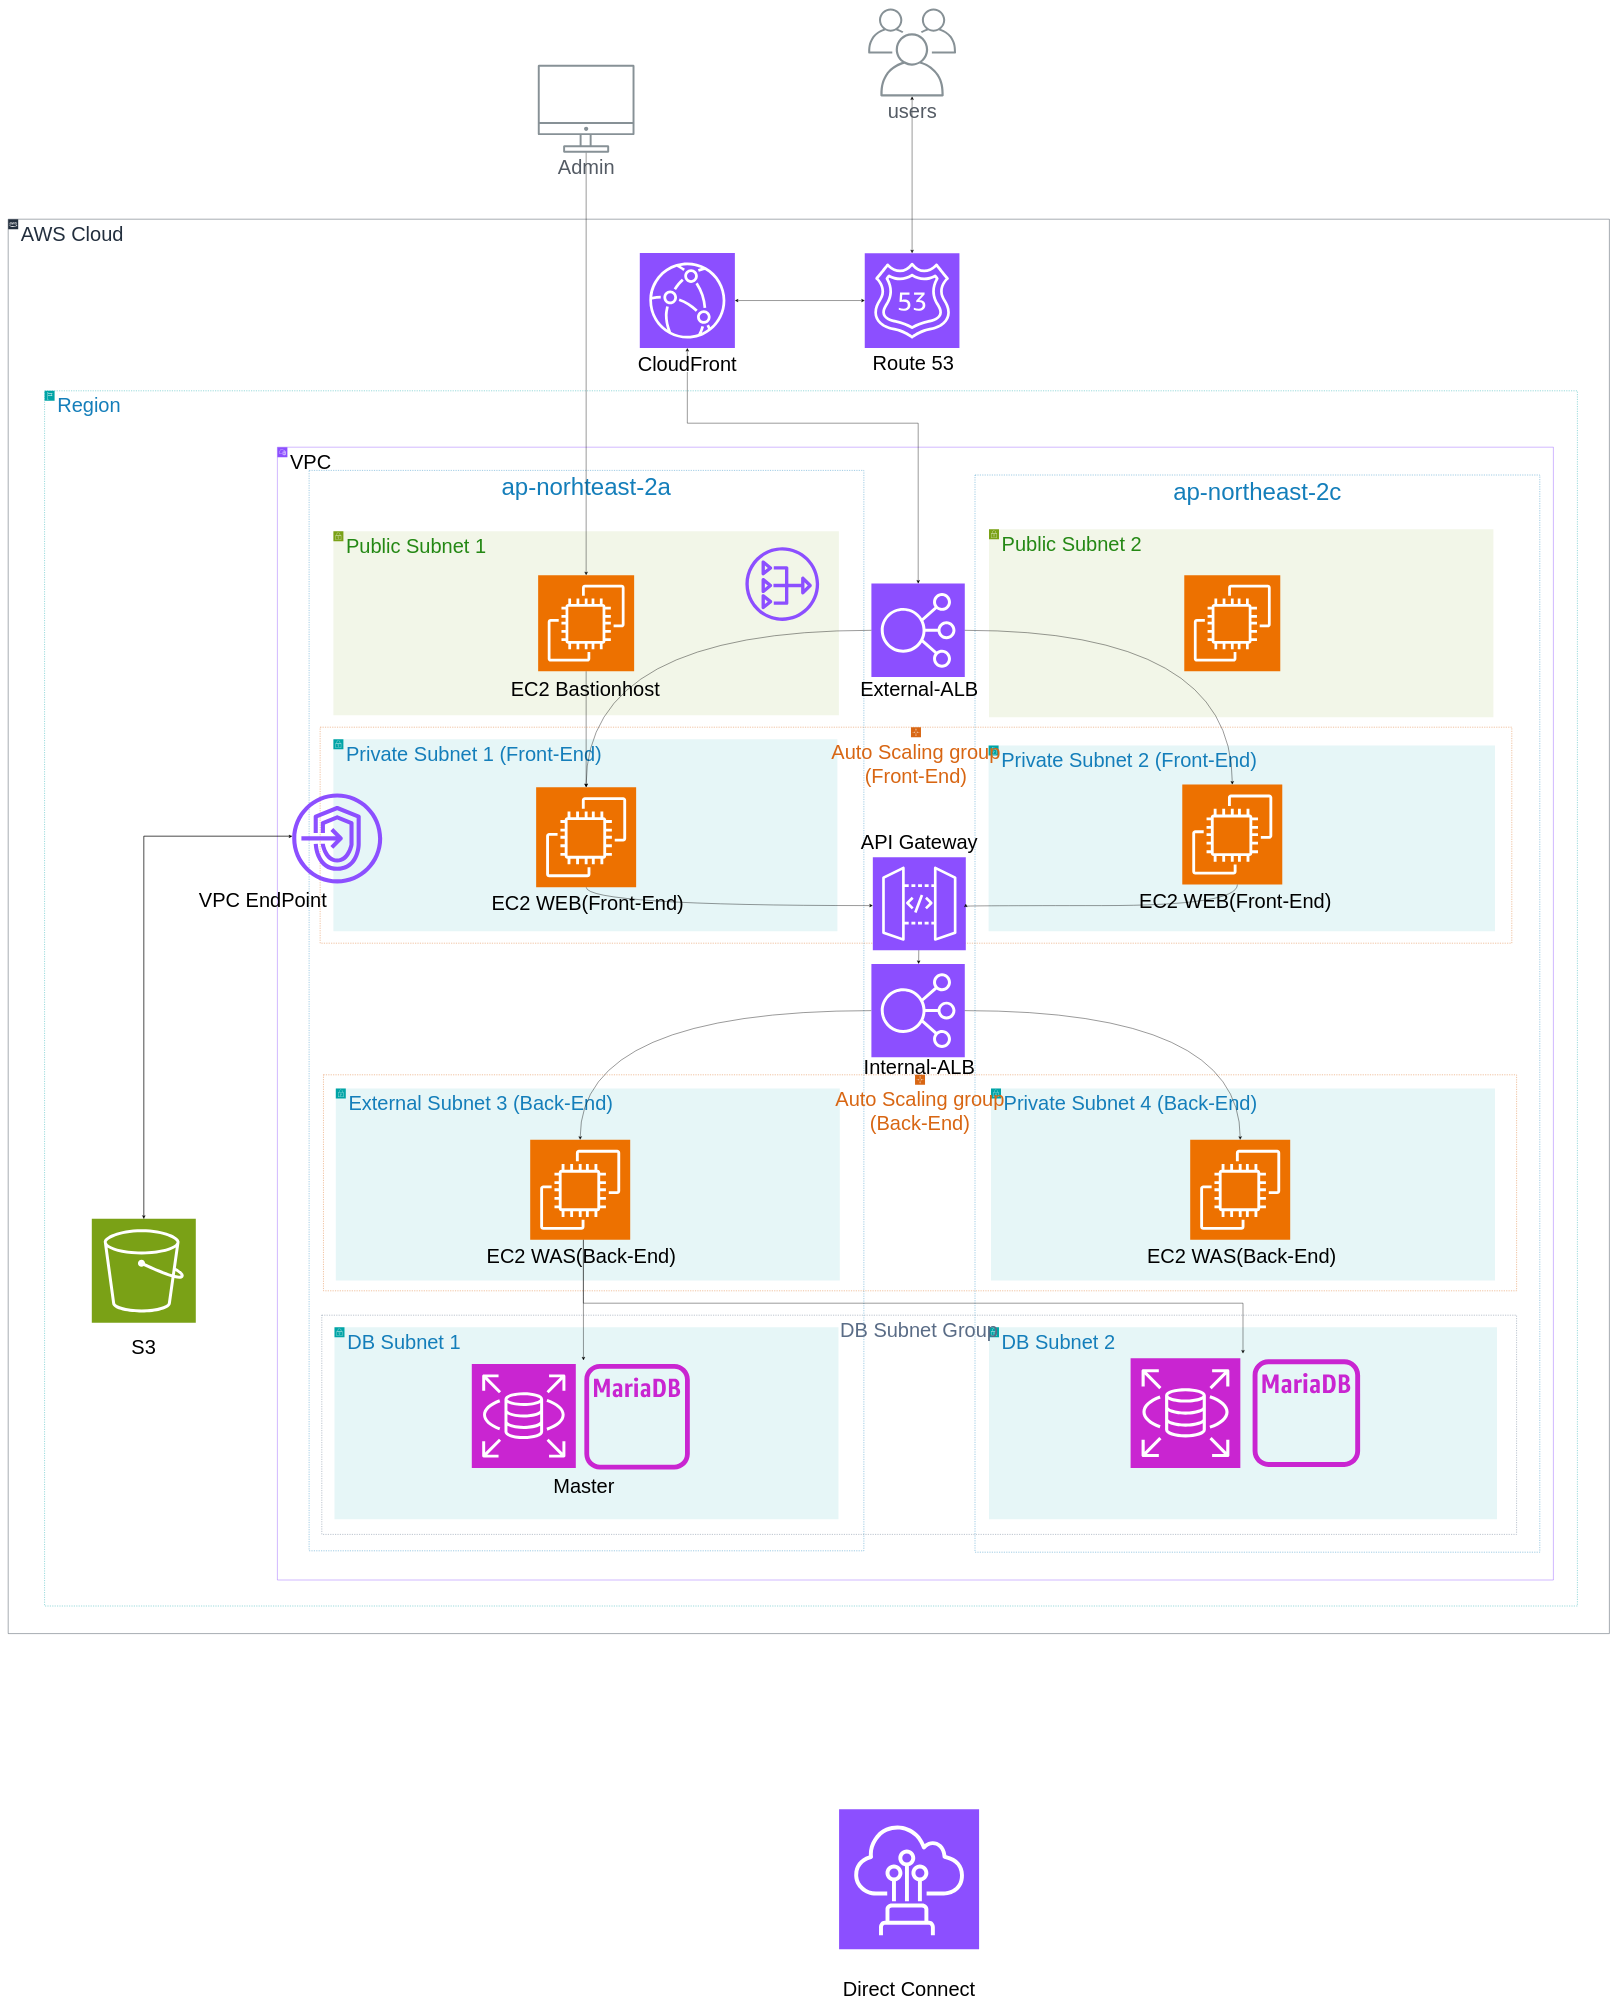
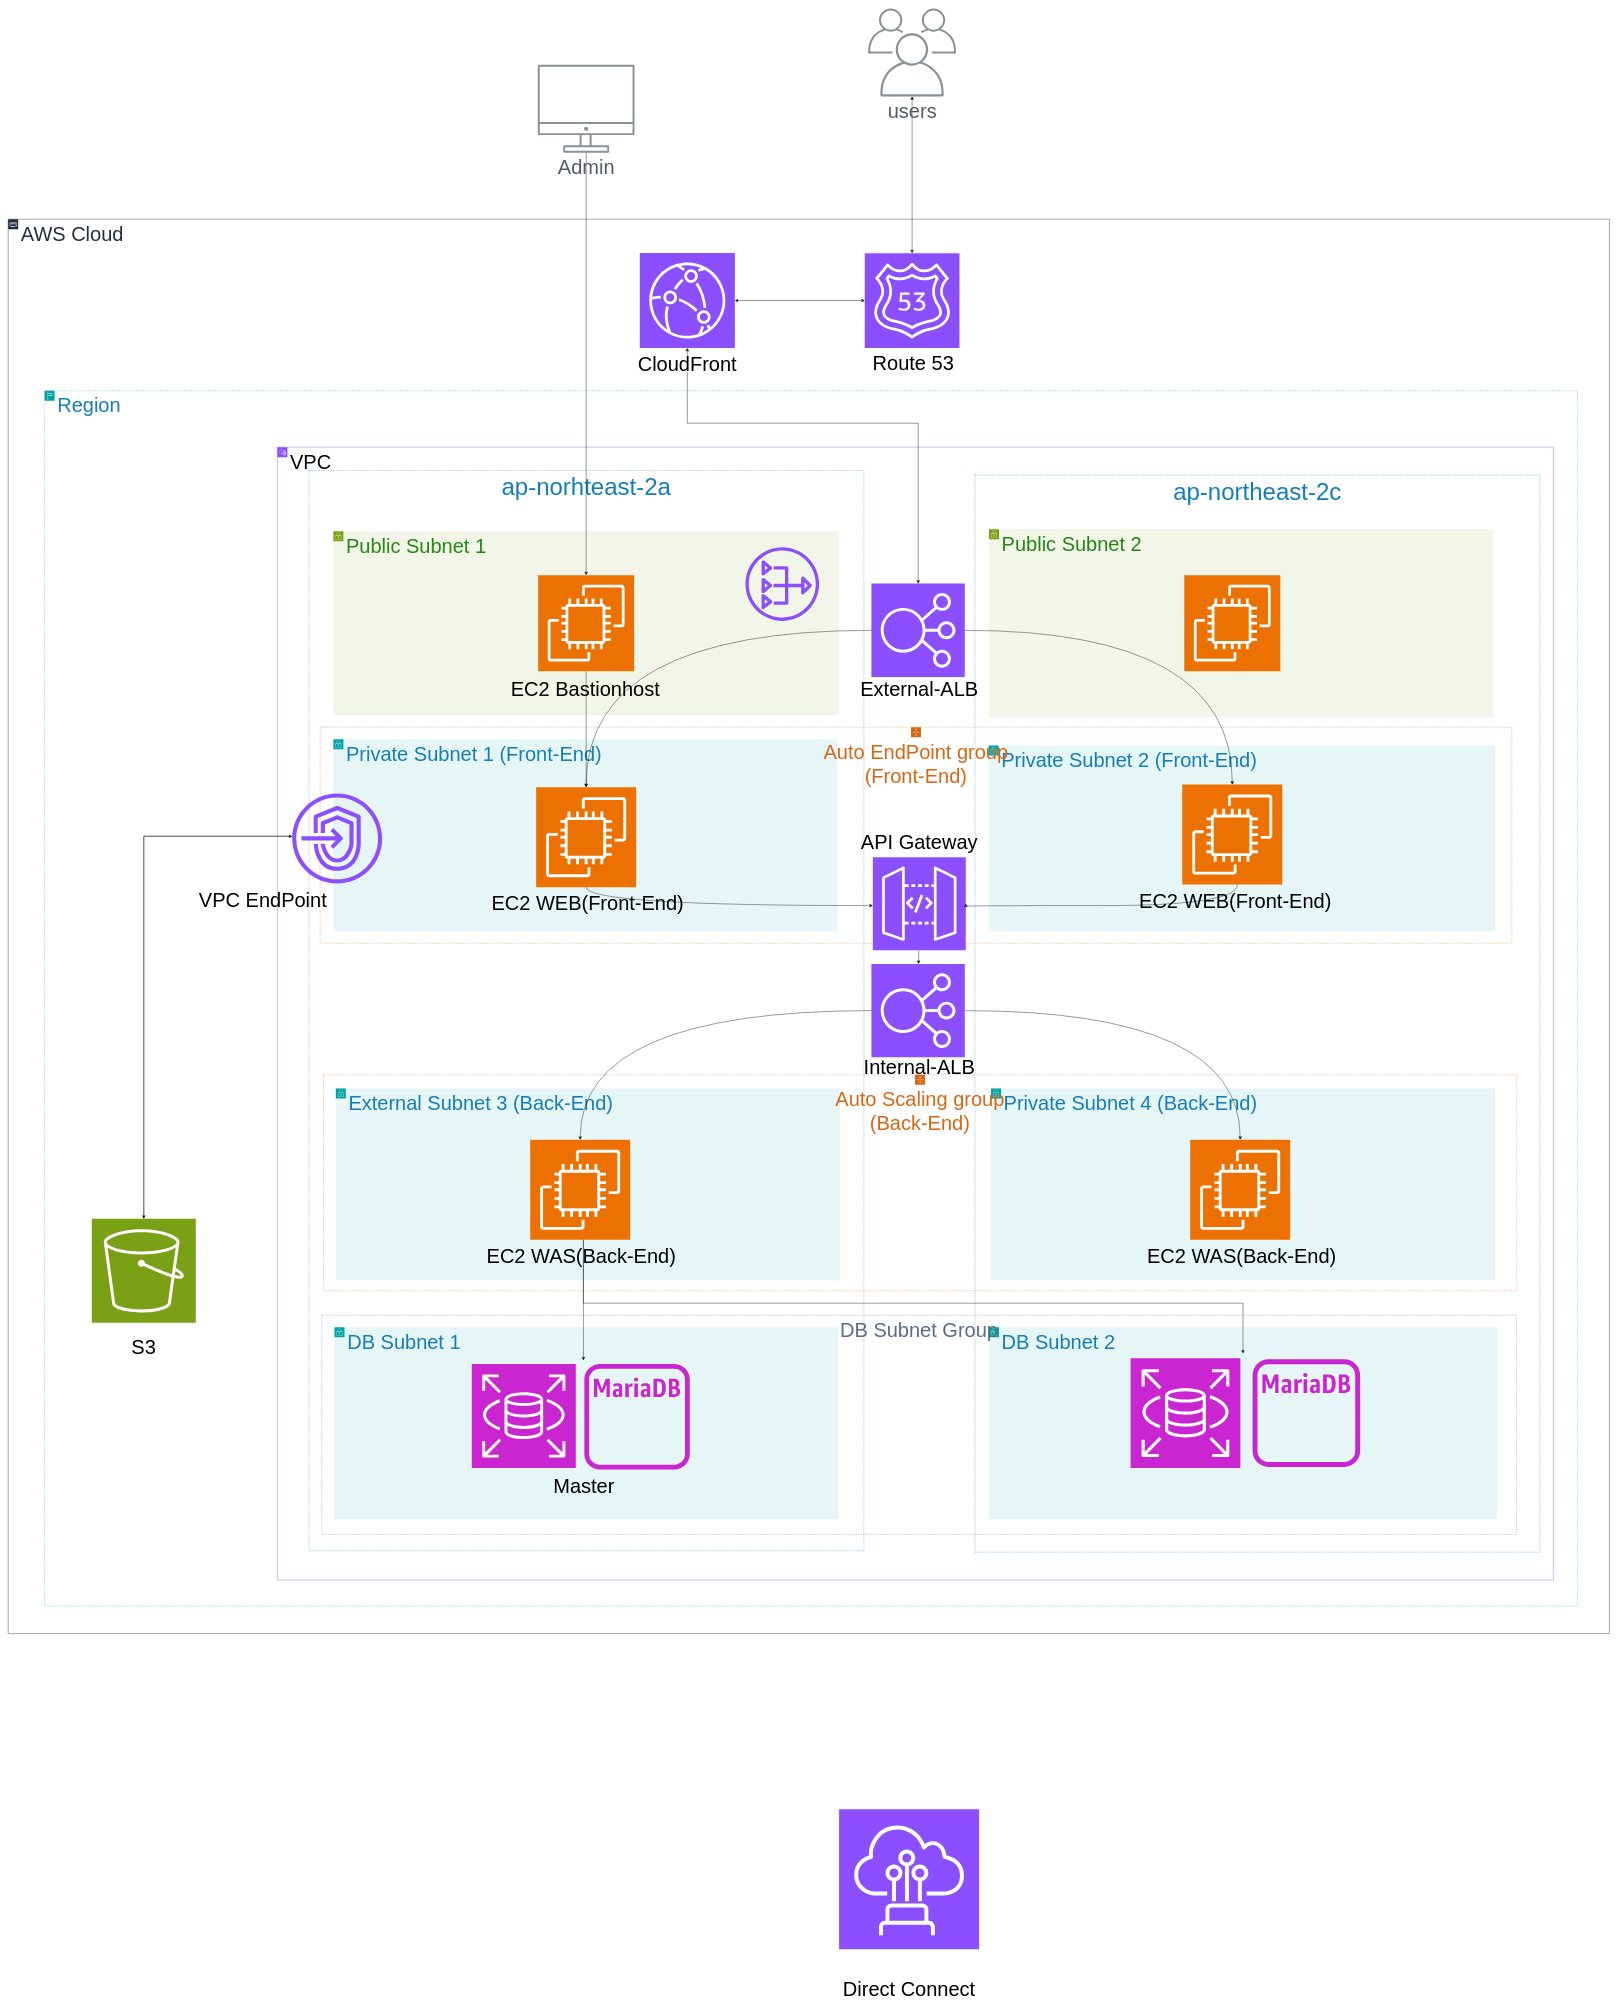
- <mxCell id="18" value="&lt;font style=&quot;font-size: 50px;&quot;&gt;Auto Scaling group &lt;br&gt;(Front-End)&lt;/font&gt;" style="points=[[0,0],[0.25,0],[0.5,0],[0.75,0],[1,0],[1,0.25],[1,0.5],[1,0.75],[1,1],[0.75,1],[0.5,1],[0.25,1],[0,1],[0,0.75],[0,0.5],[0,0.25]];outlineConnect=0;gradientColor=none;html=1;whiteSpace=wrap;fontSize=12;fontStyle=0;container=0;pointerEvents=0;collapsible=0;recursiveResize=0;shape=mxgraph.aws4.groupCenter;grIcon=mxgraph.aws4.group_auto_scaling_group;grStroke=1;strokeColor=#D86613;fillColor=none;verticalAlign=top;align=center;fontColor=#D86613;dashed=1;spacingTop=25;" parent="1" vertex="1"><mxGeometry x="799.86" y="1817" width="2979.14" height="540" as="geometry" /></mxCell>
+ <mxCell id="18" value="&lt;font style=&quot;font-size: 50px;&quot;&gt;Auto EndPoint group &lt;br&gt;(Front-End)&lt;/font&gt;" style="points=[[0,0],[0.25,0],[0.5,0],[0.75,0],[1,0],[1,0.25],[1,0.5],[1,0.75],[1,1],[0.75,1],[0.5,1],[0.25,1],[0,1],[0,0.75],[0,0.5],[0,0.25]];outlineConnect=0;gradientColor=none;html=1;whiteSpace=wrap;fontSize=12;fontStyle=0;container=0;pointerEvents=0;collapsible=0;recursiveResize=0;shape=mxgraph.aws4.groupCenter;grIcon=mxgraph.aws4.group_auto_scaling_group;grStroke=1;strokeColor=#D86613;fillColor=none;verticalAlign=top;align=center;fontColor=#D86613;dashed=1;spacingTop=25;" parent="1" vertex="1"><mxGeometry x="799.86" y="1817" width="2979.14" height="540" as="geometry" /></mxCell>
